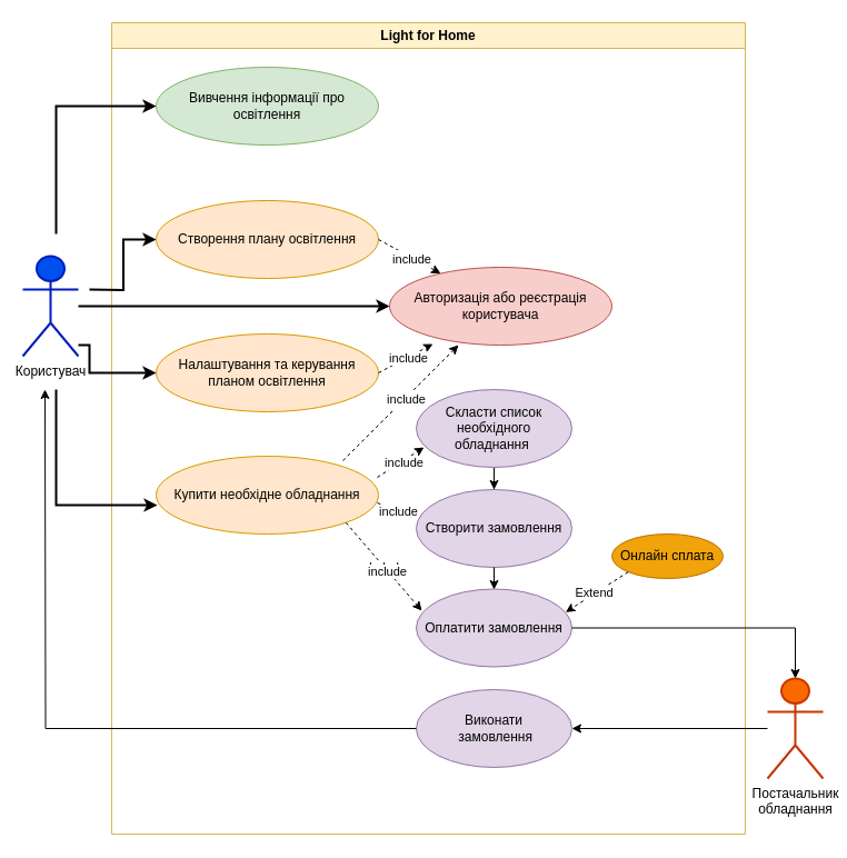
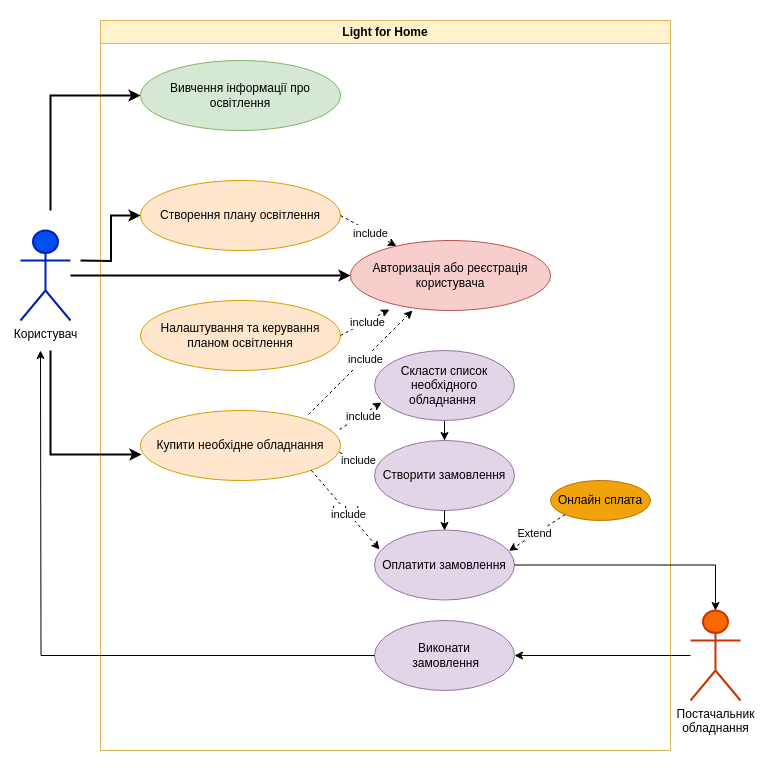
- <mxCell id="40" style="edgeStyle=orthogonalEdgeStyle;rounded=0;orthogonalLoop=1;jettySize=auto;html=1;entryX=0;entryY=0.5;entryDx=0;entryDy=0;strokeWidth=2;" edge="1" parent="1" source="39" target="5"><mxGeometry relative="1" as="geometry"><mxPoint x="80" y="285" as="sourcePoint" /><mxPoint x="360" y="285" as="targetPoint" /><Array as="points"><mxPoint x="80" y="310" /><mxPoint x="80" y="335" /></Array></mxGeometry></mxCell>
